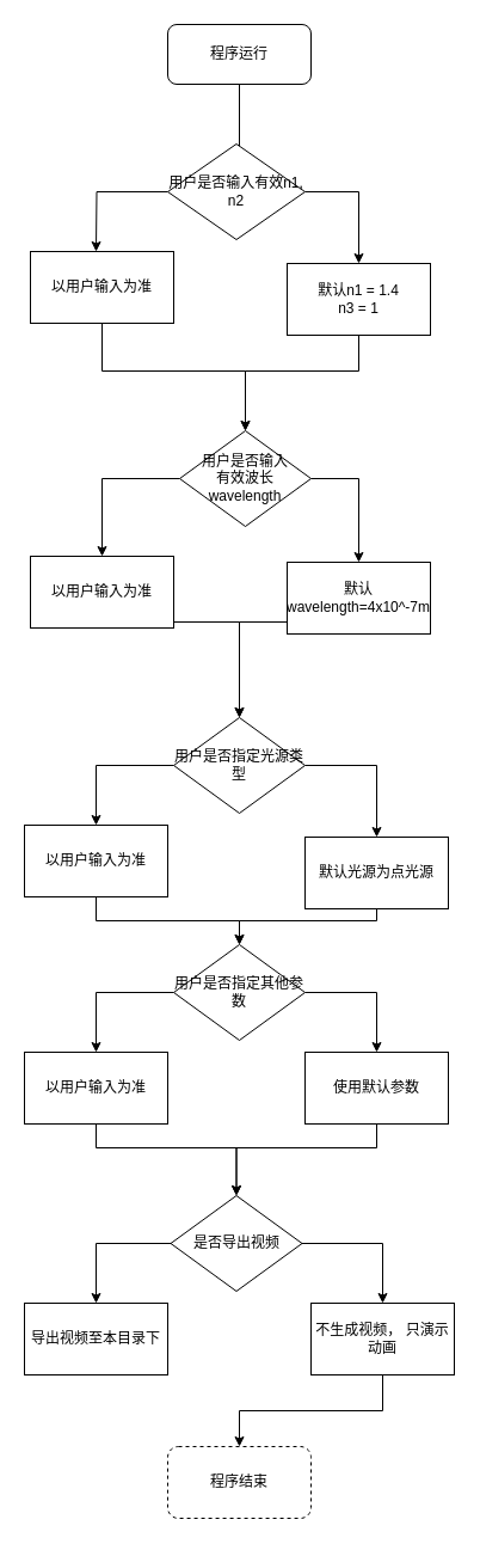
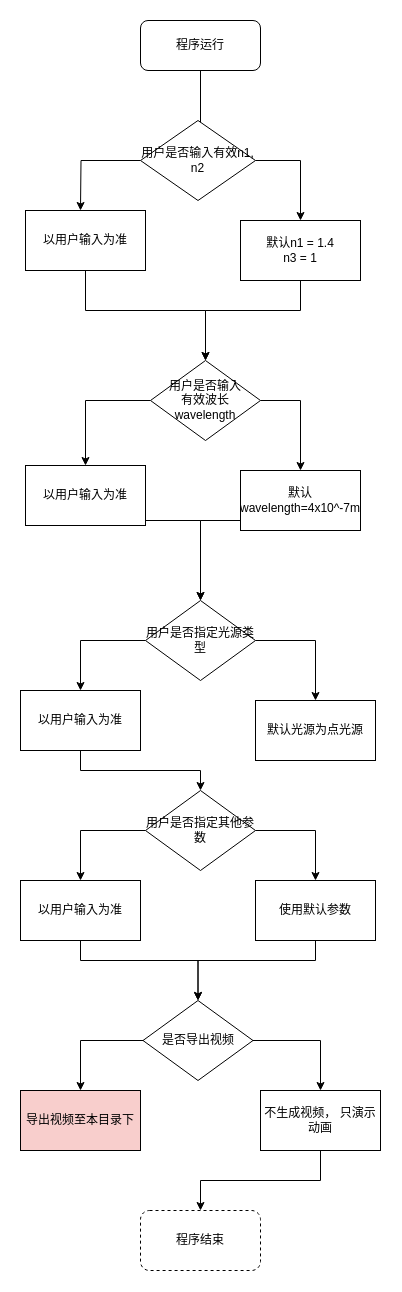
- <mxCell id="23" style="edgeStyle=orthogonalEdgeStyle;rounded=0;orthogonalLoop=1;jettySize=auto;html=1;exitX=0.5;exitY=1;exitDx=0;exitDy=0;" edge="1" parent="1" source="24" target="27"><mxGeometry relative="1" as="geometry"><Array as="points"><mxPoint x="315" y="770" /><mxPoint x="200" y="770" /></Array></mxGeometry></mxCell>
- <mxCell id="35" value="导出视频至本目录下" style="rounded=0;whiteSpace=wrap;html=1;" vertex="1" parent="1"><mxGeometry x="20" y="1090" width="120" height="60" as="geometry" /></mxCell>
+ <mxCell id="35" value="导出视频至本目录下" style="rounded=0;whiteSpace=wrap;html=1;fillColor=#f8cecc;" vertex="1" parent="1"><mxGeometry x="20" y="1090" width="120" height="60" as="geometry" /></mxCell>
